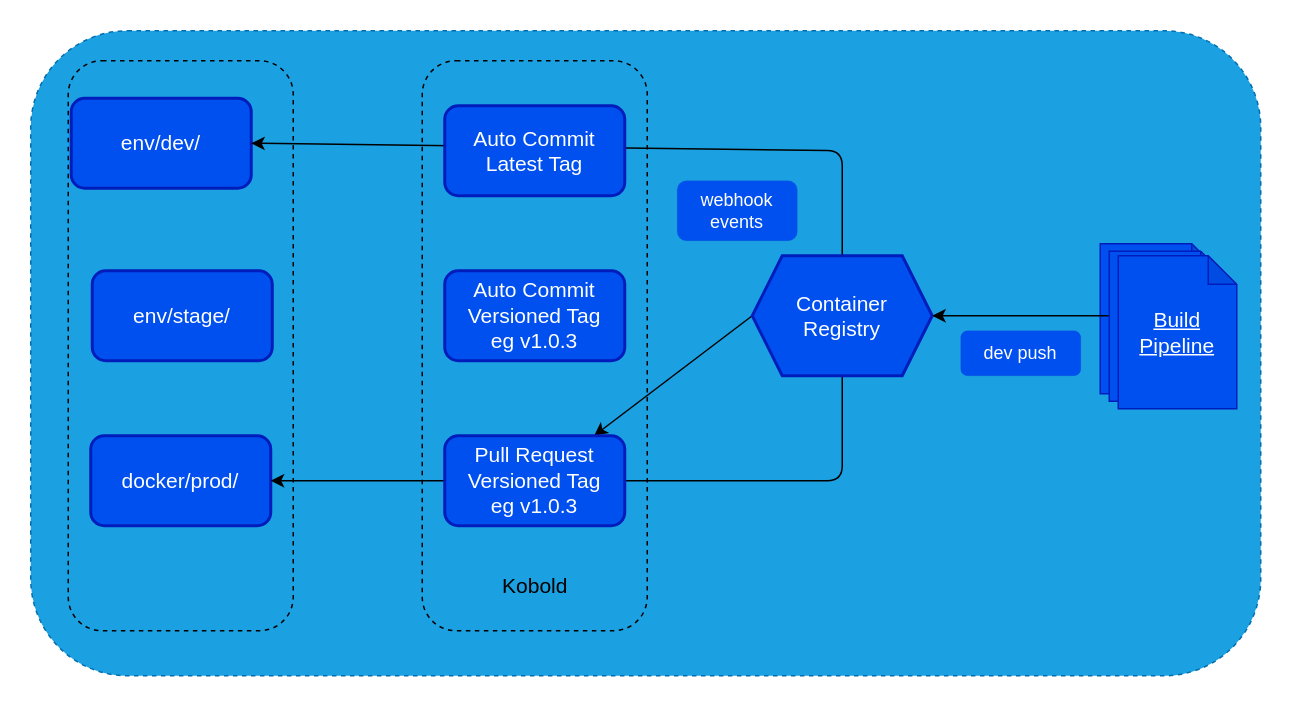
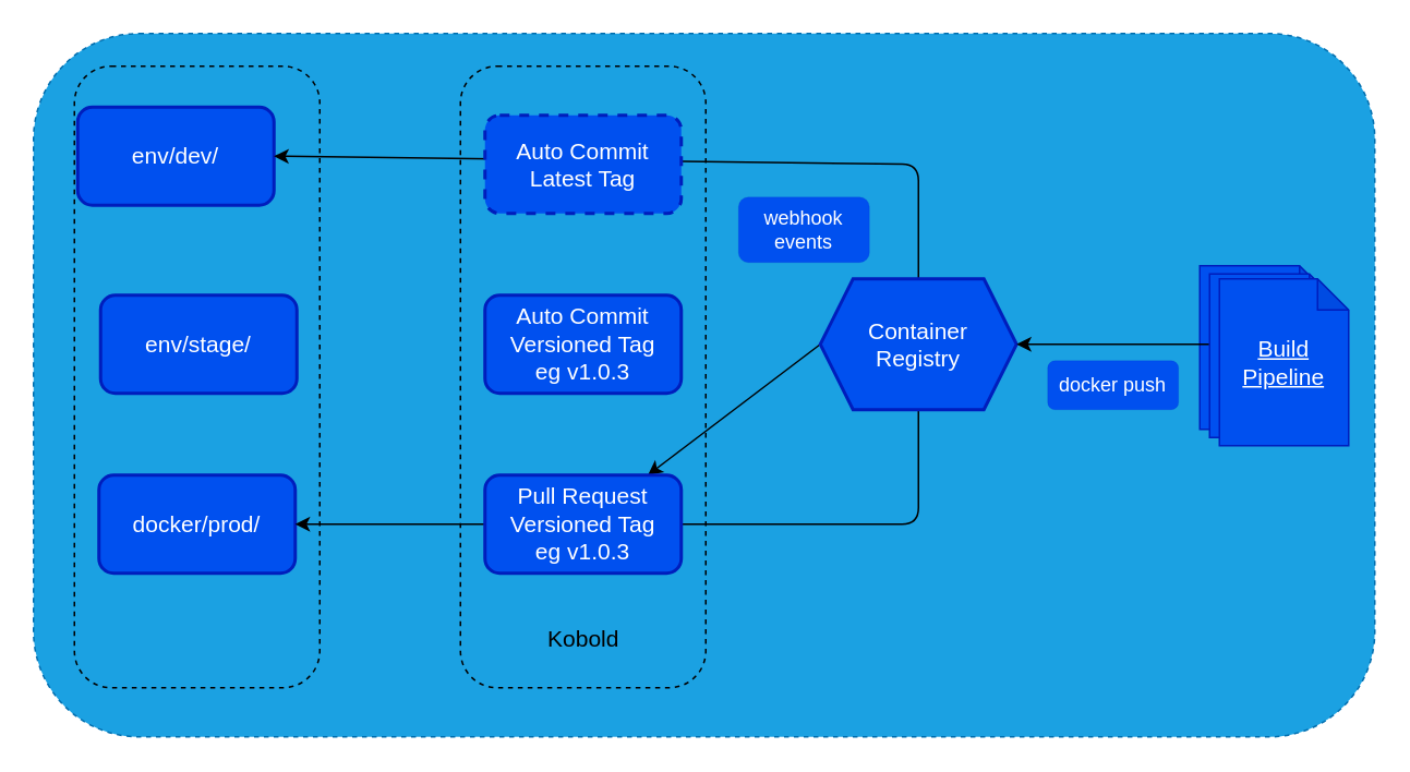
- <mxCell id="12" value="Auto Commit&lt;br style=&quot;font-size: 14px;&quot;&gt;Latest Tag" style="rounded=1;whiteSpace=wrap;html=1;fontSize=14;fillColor=#0050ef;fontColor=#ffffff;strokeColor=#001DBC;strokeWidth=2;" parent="1" vertex="1"><mxGeometry x="296" y="70" width="120" height="60" as="geometry" /></mxCell>
+ <mxCell id="12" value="Auto Commit&lt;br style=&quot;font-size: 14px;&quot;&gt;Latest Tag" style="rounded=1;whiteSpace=wrap;html=1;fontSize=14;fillColor=#0050ef;fontColor=#ffffff;strokeColor=#001DBC;strokeWidth=2;dashed=1;" parent="1" vertex="1"><mxGeometry x="296" y="70" width="120" height="60" as="geometry" /></mxCell>
- <mxCell id="20" value="dev push" style="rounded=1;whiteSpace=wrap;html=1;strokeWidth=0;fillColor=#0050ef;fontColor=#ffffff;strokeColor=#001DBC;" parent="1" vertex="1"><mxGeometry x="640" y="220" width="80" height="30" as="geometry" /></mxCell>
+ <mxCell id="20" value="docker push" style="rounded=1;whiteSpace=wrap;html=1;strokeWidth=0;fillColor=#0050ef;fontColor=#ffffff;strokeColor=#001DBC;" parent="1" vertex="1"><mxGeometry x="640" y="220" width="80" height="30" as="geometry" /></mxCell>
